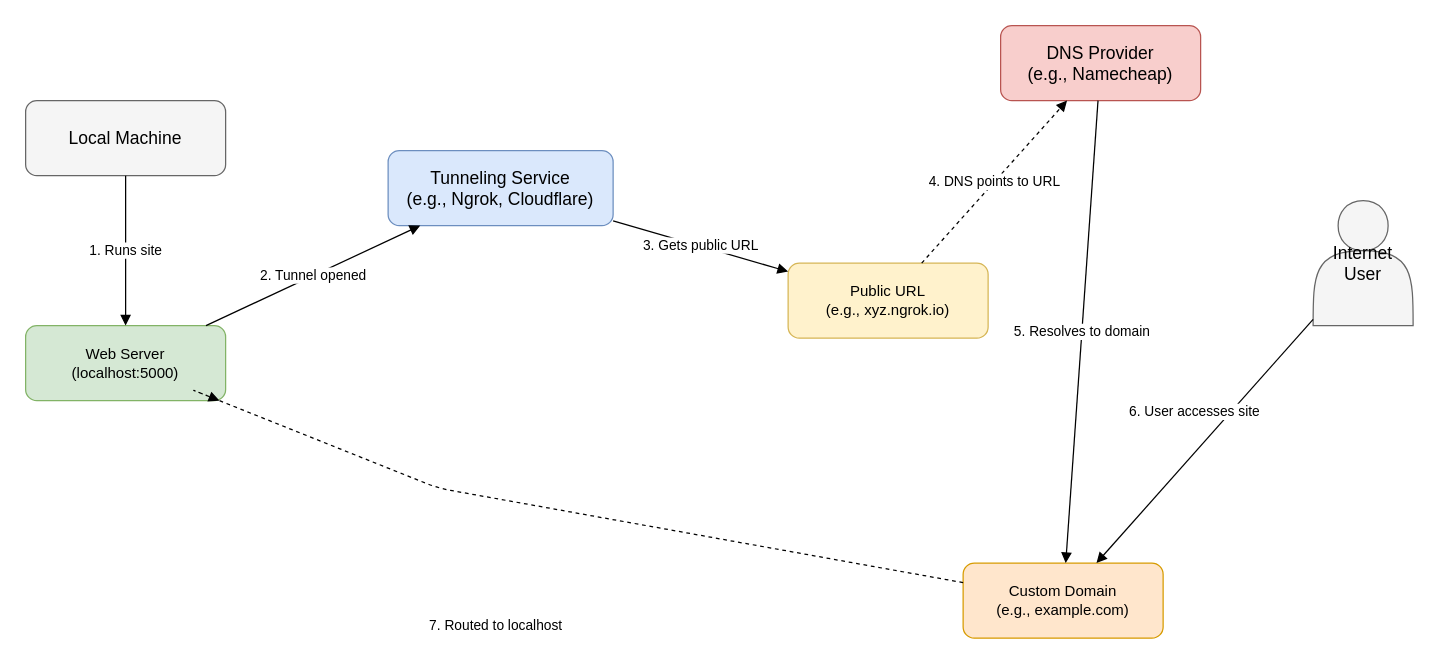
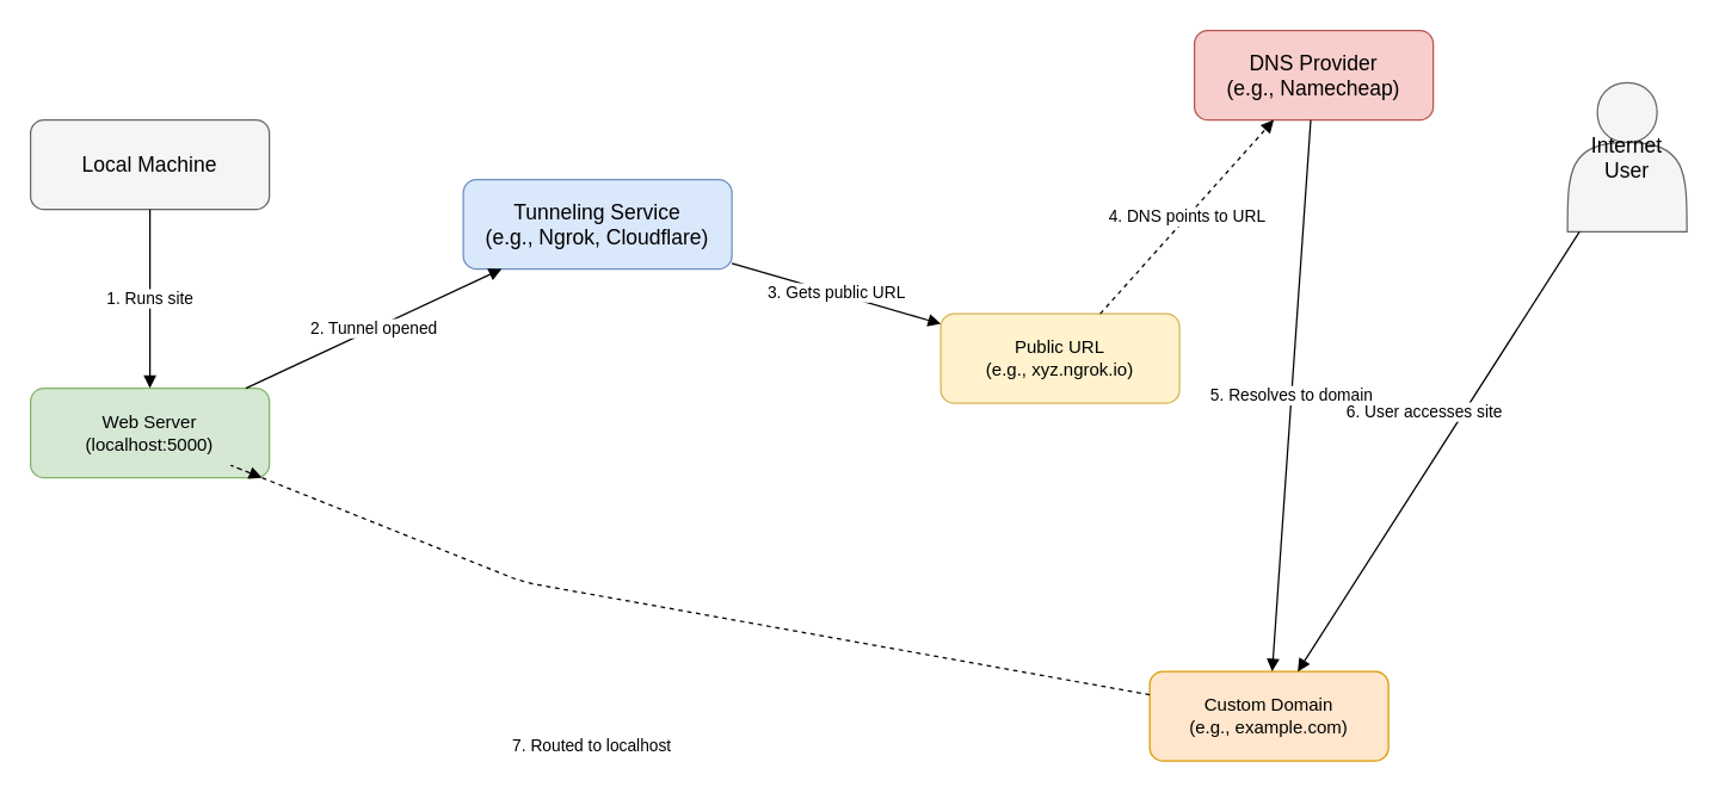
- <mxCell id="8" value="Internet User" style="shape=actor;whiteSpace=wrap;html=1;fillColor=#f5f5f5;strokeColor=#666666;fontSize=14;" parent="1" vertex="1"><mxGeometry x="1050" y="160" width="80" height="100" as="geometry" /></mxCell>
+ <mxCell id="8" value="Internet User" style="shape=actor;whiteSpace=wrap;html=1;fillColor=#f5f5f5;strokeColor=#666666;fontSize=14;" parent="1" vertex="1"><mxGeometry x="1050" y="55" width="80" height="100" as="geometry" /></mxCell>
